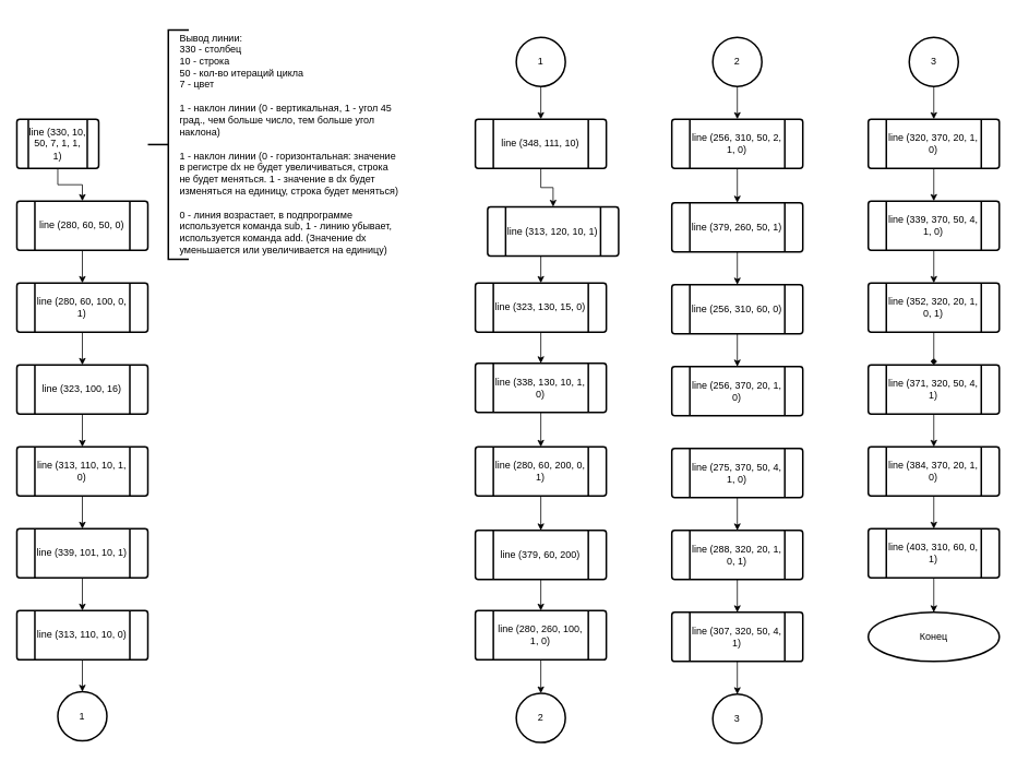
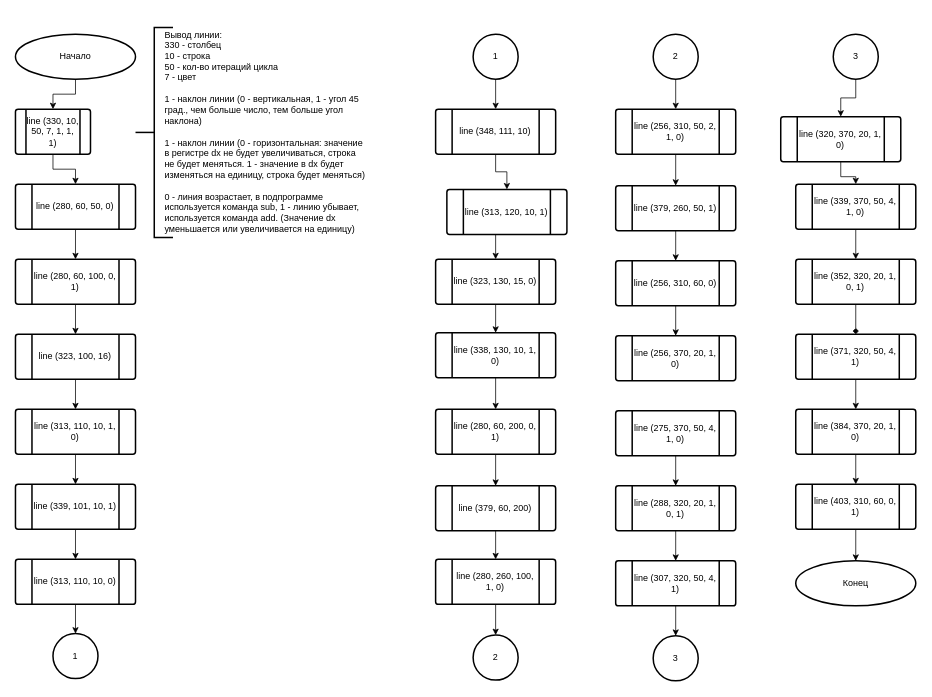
+ <mxCell id="3" value="Начало" style="strokeWidth=2;html=1;shape=mxgraph.flowchart.start_1;whiteSpace=wrap;" vertex="1" parent="1"><mxGeometry x="20" y="45" width="160" height="60" as="geometry" /></mxCell>
+ <mxCell id="2" style="edgeStyle=orthogonalEdgeStyle;rounded=0;orthogonalLoop=1;jettySize=auto;html=1;exitX=0.5;exitY=1;exitDx=0;exitDy=0;exitPerimeter=0;entryX=0.5;entryY=0;entryDx=0;entryDy=0;" edge="1" parent="1" source="3" target="5"><mxGeometry relative="1" as="geometry" /></mxCell>
- <mxCell id="48" value="line (320, 370, 20, 1, 0)" style="verticalLabelPosition=middle;verticalAlign=middle;html=1;strokeWidth=2;shape=process;whiteSpace=wrap;rounded=1;size=0.14;arcSize=6;labelPosition=center;align=center;" vertex="1" parent="1"><mxGeometry x="1060" y="145" width="160" height="60" as="geometry" /></mxCell>
+ <mxCell id="48" value="line (320, 370, 20, 1, 0)" style="verticalLabelPosition=middle;verticalAlign=middle;html=1;strokeWidth=2;shape=process;whiteSpace=wrap;rounded=1;size=0.14;arcSize=6;labelPosition=center;align=center;" vertex="1" parent="1"><mxGeometry x="1040" y="155" width="160" height="60" as="geometry" /></mxCell>
